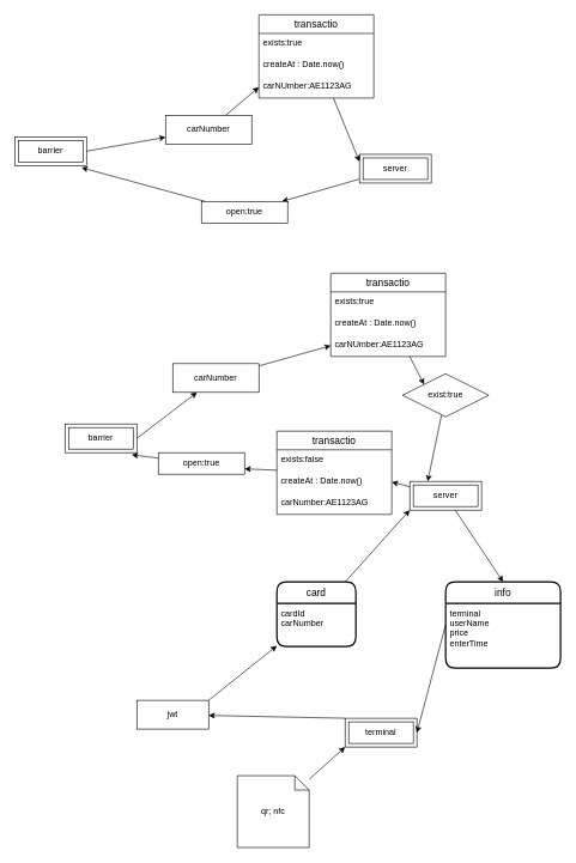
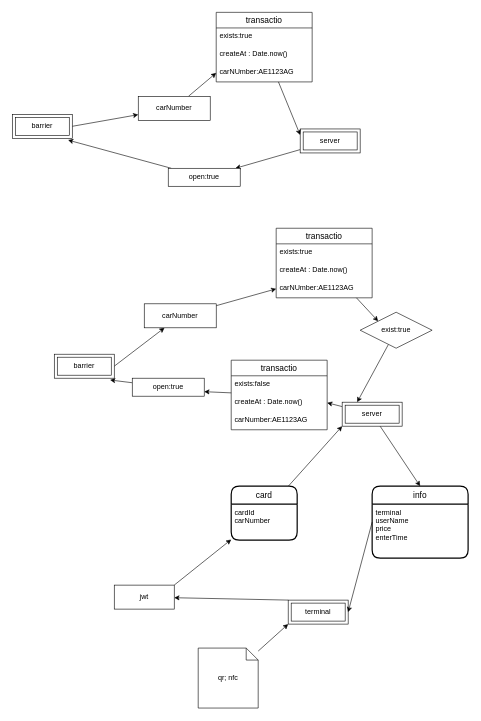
- <mxCell id="30" value="exist:true" style="shape=rhombus;perimeter=rhombusPerimeter;whiteSpace=wrap;html=1;align=center;" parent="1" vertex="1"><mxGeometry x="560" y="520" width="120" height="60" as="geometry" /></mxCell>
+ <mxCell id="30" value="exist:true" style="shape=rhombus;perimeter=rhombusPerimeter;whiteSpace=wrap;html=1;align=center;" parent="1" vertex="1"><mxGeometry x="600" y="520" width="120" height="60" as="geometry" /></mxCell>
